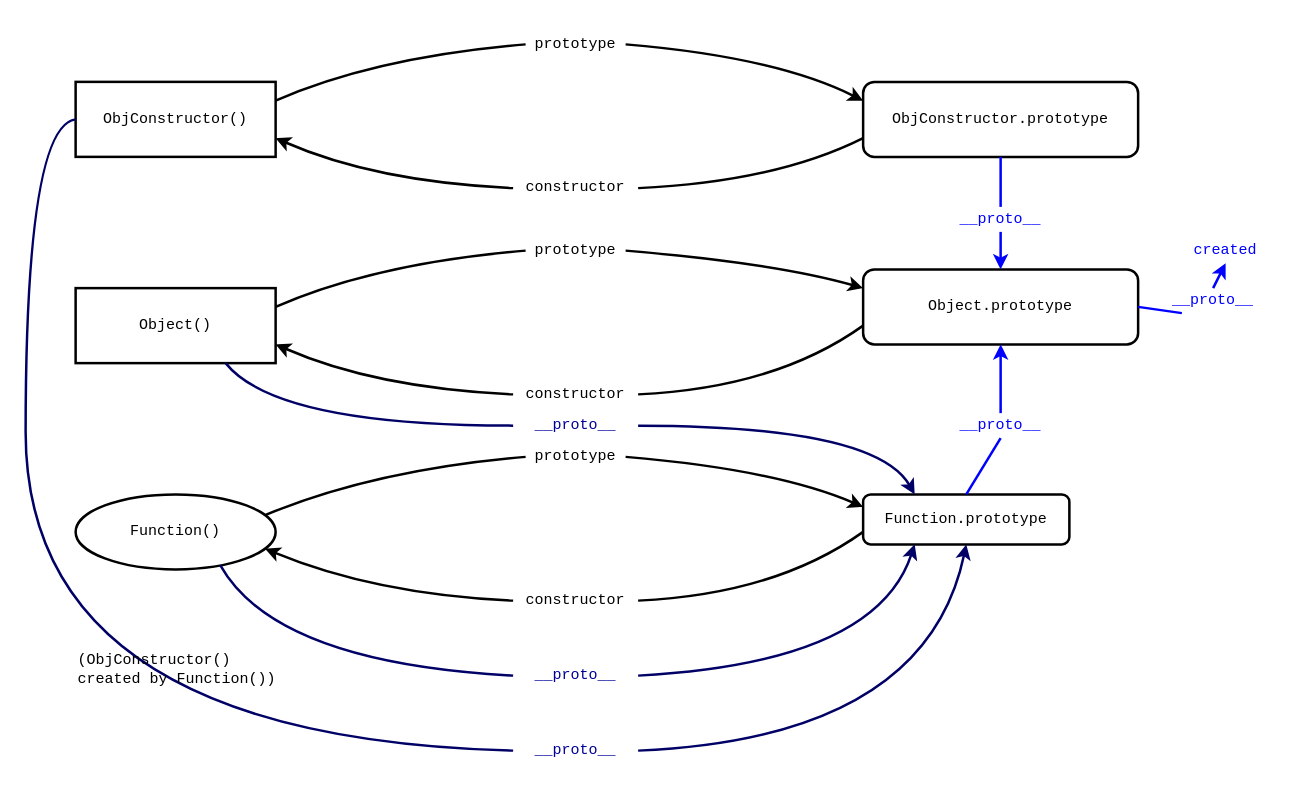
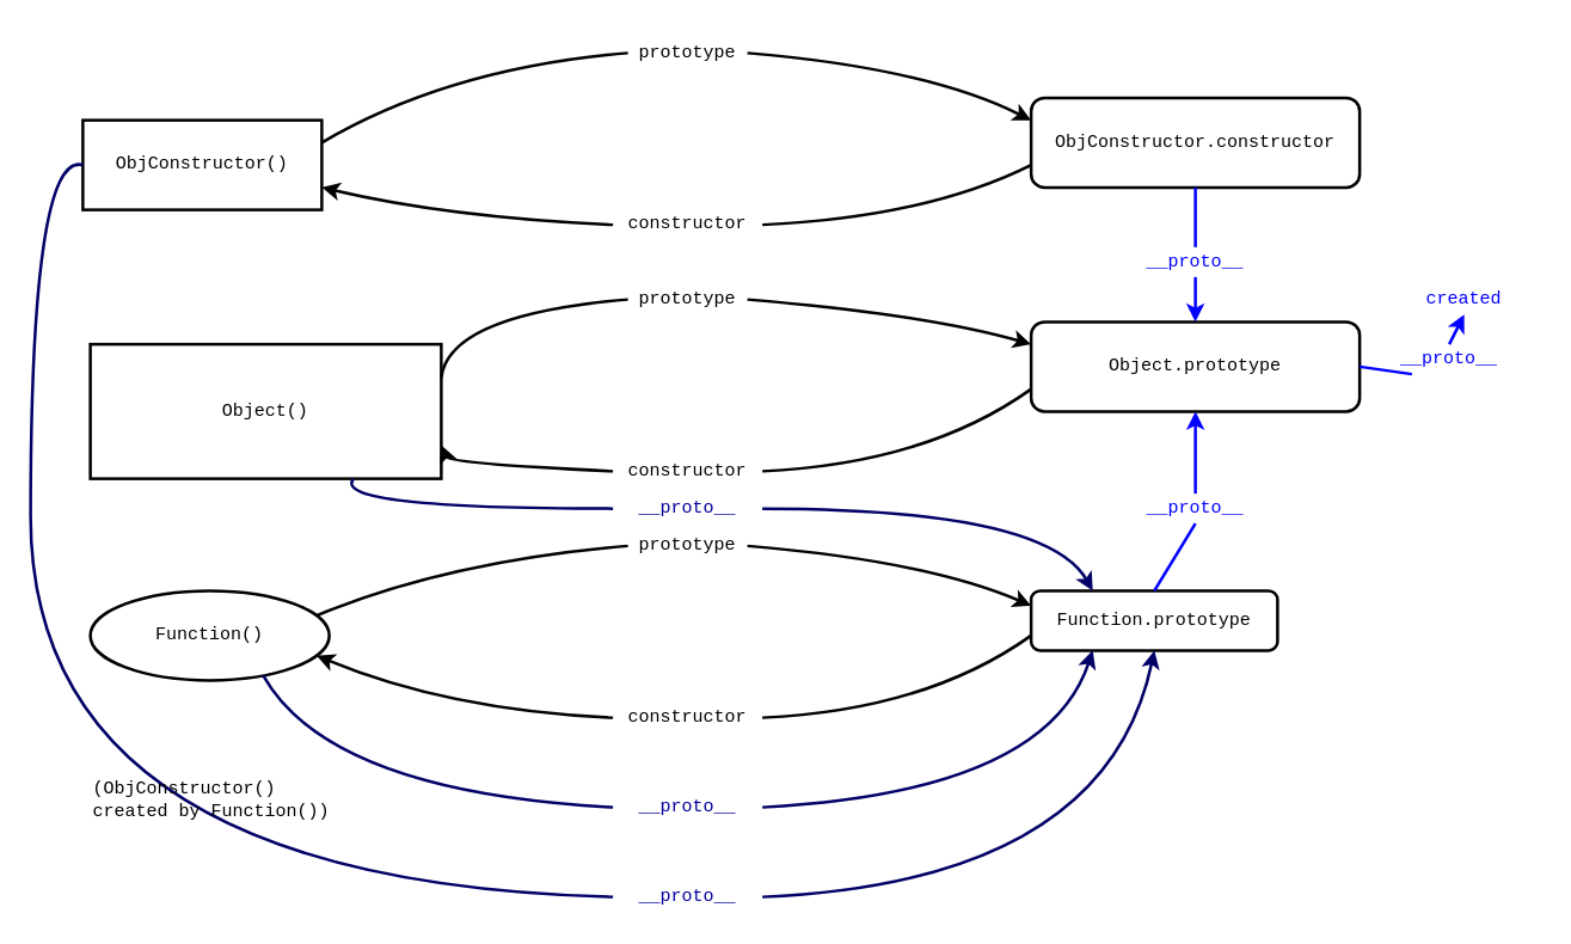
- <mxCell id="11" value="ObjConstructor()" style="rounded=0;whiteSpace=wrap;html=1;strokeWidth=2;fontFamily=Courier New;" parent="1" vertex="1"><mxGeometry y="65" width="160" height="60" as="geometry" x="60" /></mxCell>
+ <mxCell id="11" value="ObjConstructor()" style="rounded=0;whiteSpace=wrap;html=1;strokeWidth=2;fontFamily=Courier New;" parent="1" vertex="1"><mxGeometry x="55" y="80" width="160" height="60" as="geometry" /></mxCell>
- <mxCell id="10" value="ObjConstructor.prototype" style="rounded=1;whiteSpace=wrap;html=1;strokeWidth=2;fontFamily=Courier New;" parent="1" vertex="1"><mxGeometry x="690" y="65" width="220" height="60" as="geometry" /></mxCell>
+ <mxCell id="10" value="ObjConstructor.constructor" style="rounded=1;whiteSpace=wrap;html=1;strokeWidth=2;fontFamily=Courier New;" parent="1" vertex="1"><mxGeometry x="690" y="65" width="220" height="60" as="geometry" /></mxCell>
- <mxCell id="3" value="Object()" style="rounded=0;whiteSpace=wrap;html=1;strokeWidth=2;fontFamily=Courier New;" parent="1" vertex="1"><mxGeometry y="230" width="160" height="60" as="geometry" x="60" /></mxCell>
+ <mxCell id="3" value="Object()" style="rounded=0;whiteSpace=wrap;html=1;strokeWidth=2;fontFamily=Courier New;" parent="1" vertex="1"><mxGeometry x="60" y="230" width="235" height="90" as="geometry" /></mxCell>
